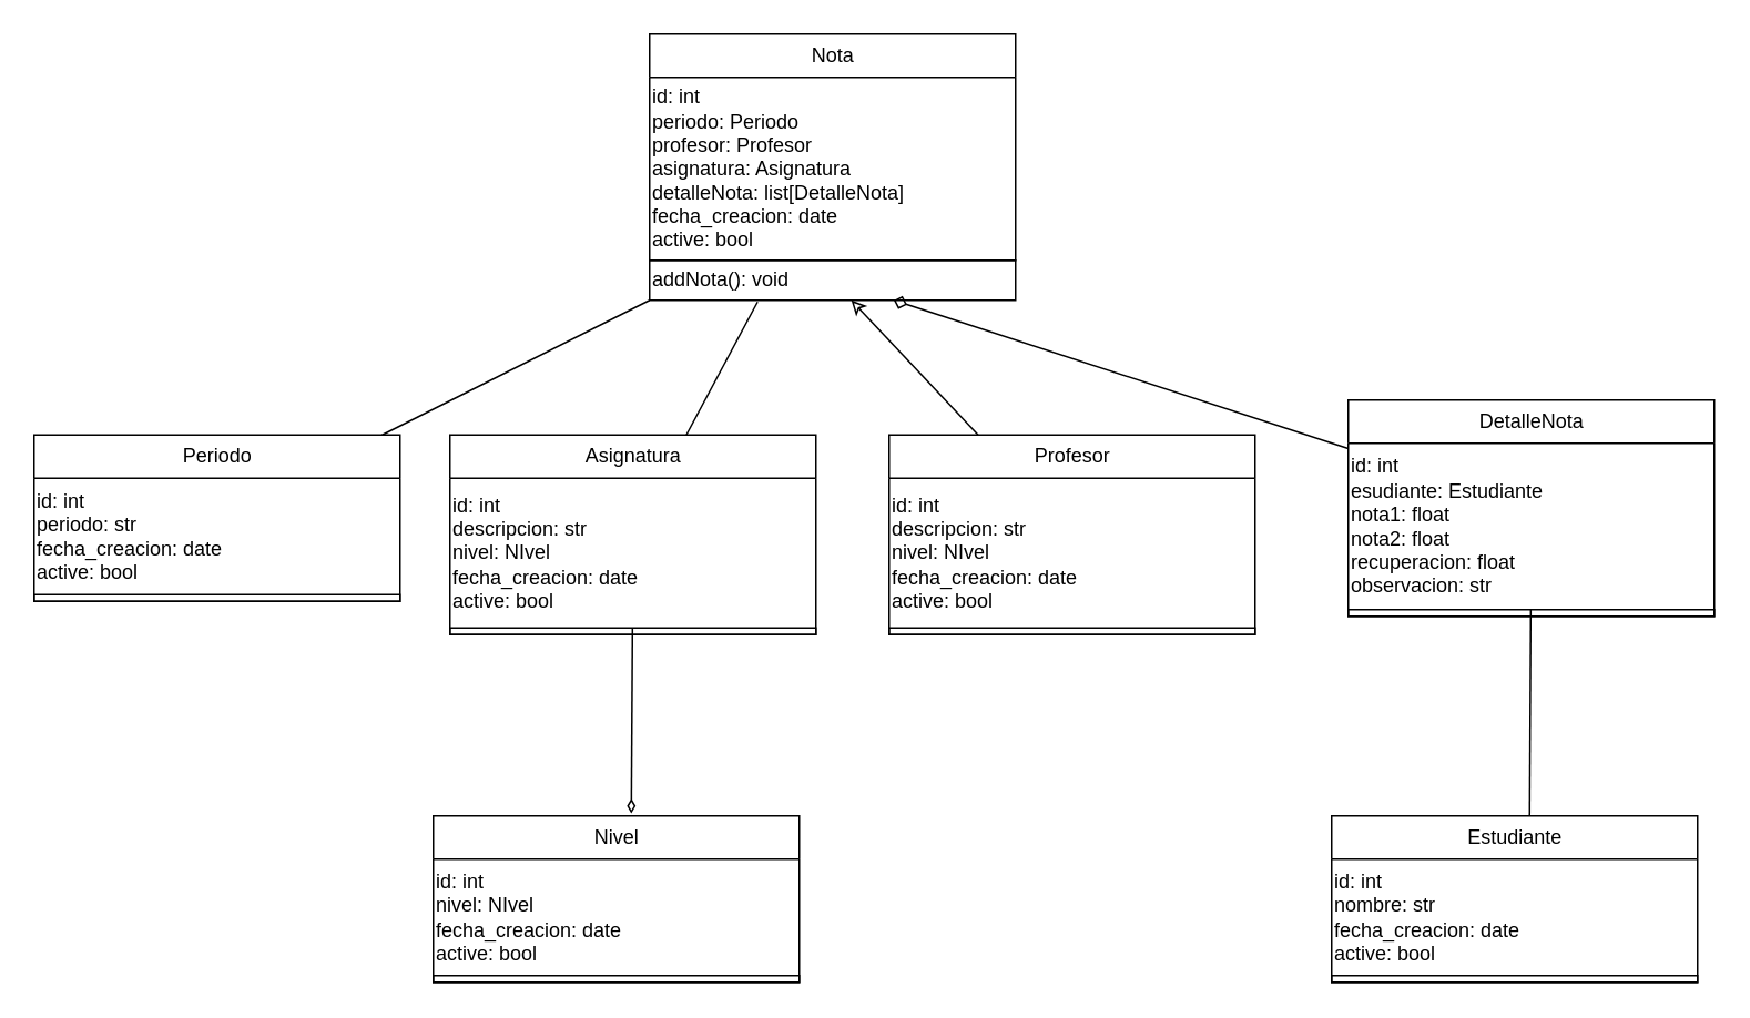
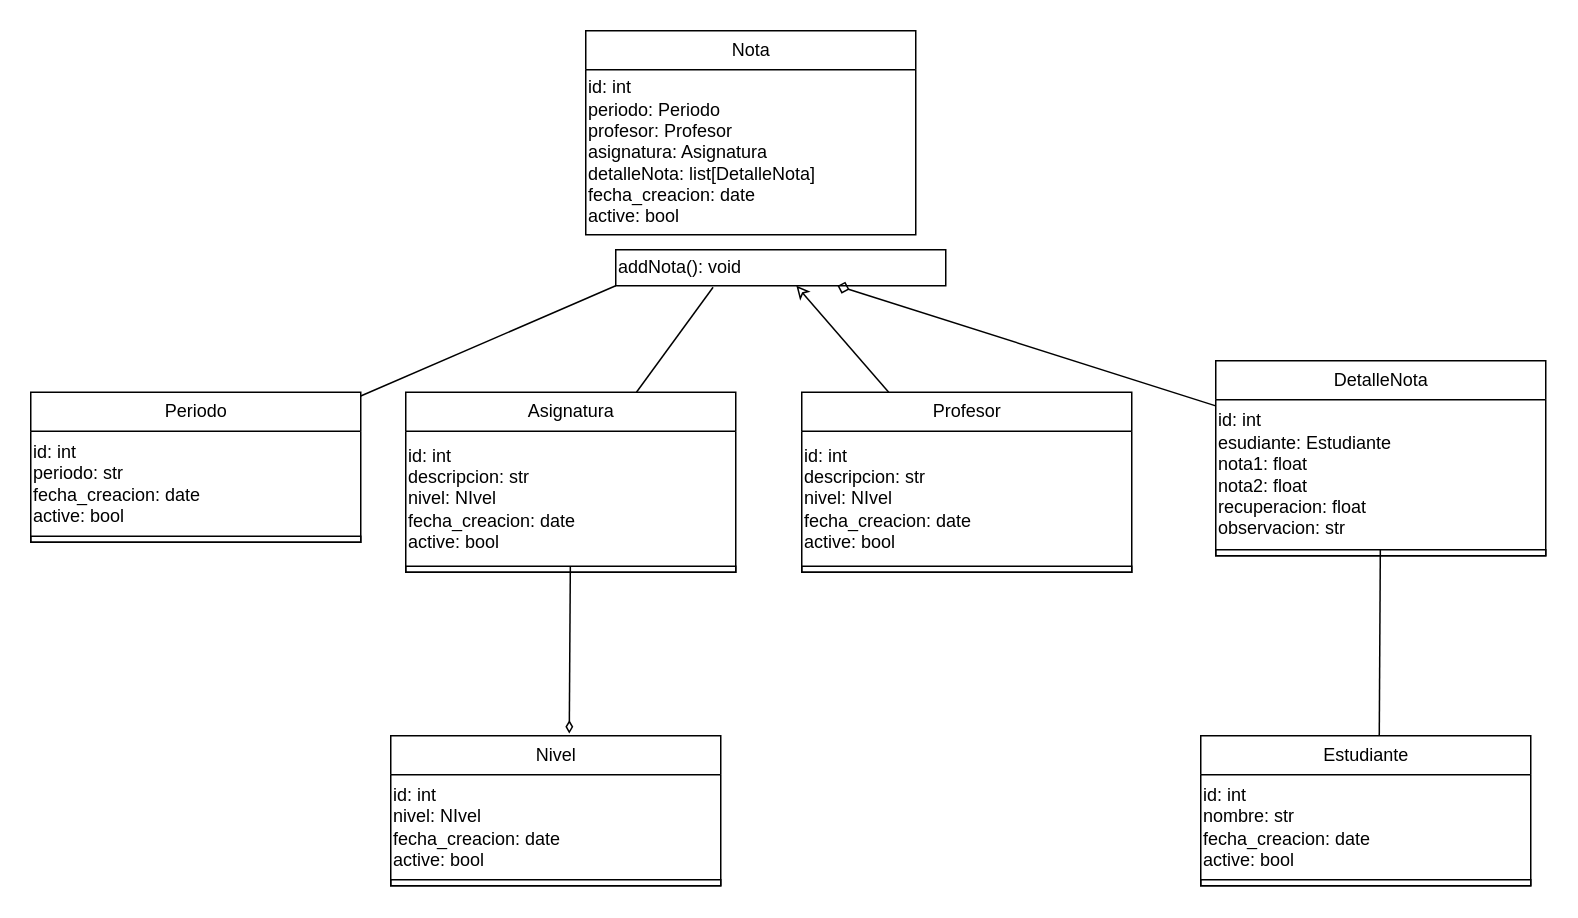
- <mxCell id="4" value="addNota(): void" style="rounded=0;whiteSpace=wrap;html=1;sketch=0;strokeColor=default;fillColor=none;gradientColor=default;align=left;" vertex="1" parent="1"><mxGeometry x="390" y="156" width="220" height="24" as="geometry" /></mxCell>
+ <mxCell id="4" value="addNota(): void" style="rounded=0;whiteSpace=wrap;html=1;sketch=0;strokeColor=default;fillColor=none;gradientColor=default;align=left;" vertex="1" parent="1"><mxGeometry x="410" y="166" width="220" height="24" as="geometry" /></mxCell>
